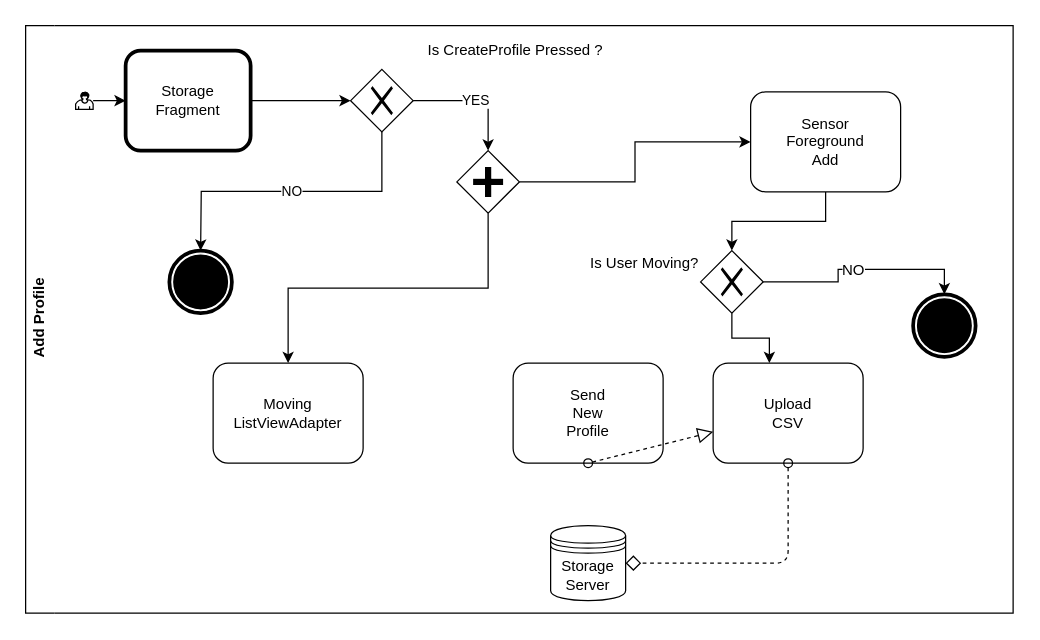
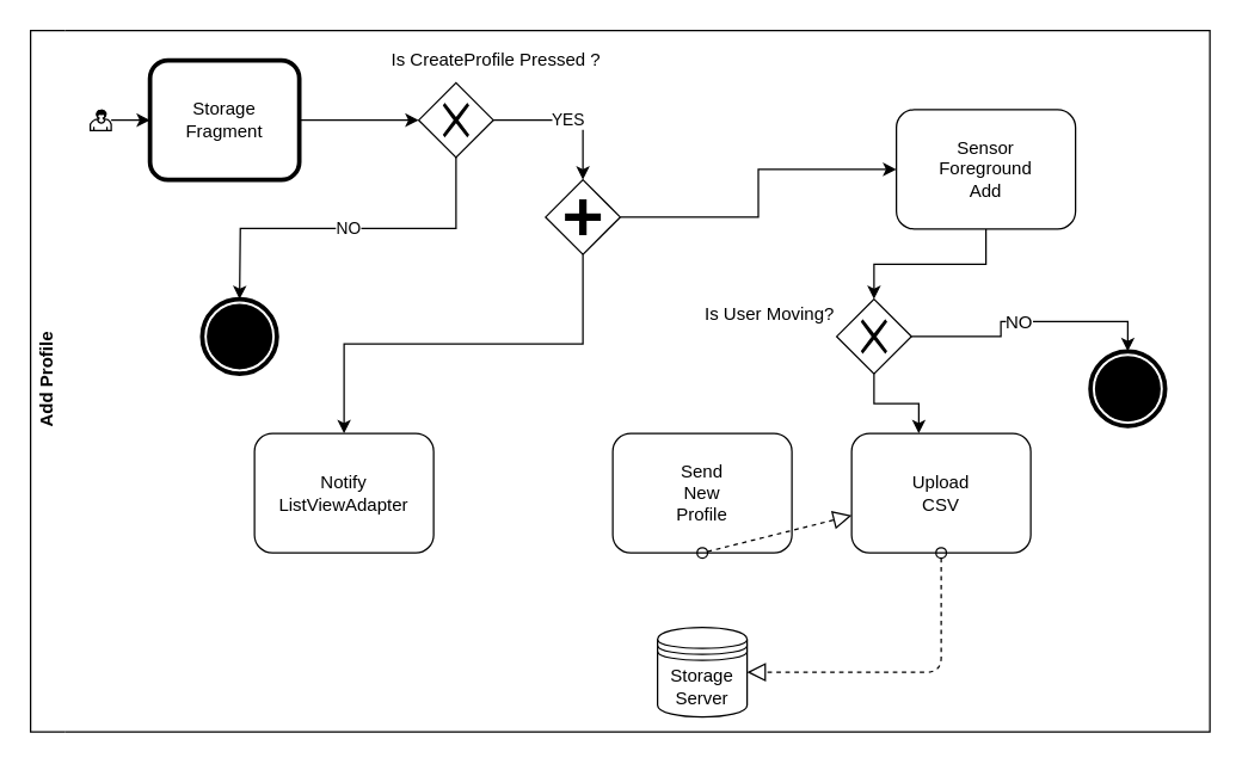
- <mxCell id="12" value="Is CreateProfile Pressed ?" style="text;html=1;resizable=0;points=[];autosize=1;align=left;verticalAlign=top;spacingTop=-4;" vertex="1" parent="2"><mxGeometry x="320" y="10" width="160" height="20" as="geometry" /></mxCell>
+ <mxCell id="12" value="Is CreateProfile Pressed ?" style="text;html=1;resizable=0;points=[];autosize=1;align=left;verticalAlign=top;spacingTop=-4;" vertex="1" parent="2"><mxGeometry x="240" y="10" width="160" height="20" as="geometry" /></mxCell>
- <mxCell id="13" value="Moving&lt;br&gt;ListViewAdapter" style="shape=ext;rounded=1;html=1;whiteSpace=wrap;" vertex="1" parent="2"><mxGeometry x="150" y="270" width="120" height="80" as="geometry" /></mxCell>
+ <mxCell id="13" value="Notify&lt;br&gt;ListViewAdapter" style="shape=ext;rounded=1;html=1;whiteSpace=wrap;" vertex="1" parent="2"><mxGeometry x="150" y="270" width="120" height="80" as="geometry" /></mxCell>
- <mxCell id="28" value="" style="startArrow=oval;startFill=0;startSize=7;endArrow=diamond;endFill=0;endSize=10;dashed=1;html=1;exitX=0.5;exitY=1;exitDx=0;exitDy=0;" edge="1" parent="2" source="27" target="15"><mxGeometry width="100" relative="1" as="geometry"><mxPoint x="620" y="380" as="sourcePoint" /><mxPoint x="610" y="440" as="targetPoint" /><Array as="points"><mxPoint x="610" y="430" /></Array></mxGeometry></mxCell>
+ <mxCell id="28" value="" style="startArrow=oval;startFill=0;startSize=7;endArrow=block;endFill=0;endSize=10;dashed=1;html=1;exitX=0.5;exitY=1;exitDx=0;exitDy=0;" edge="1" parent="2" source="27" target="15"><mxGeometry width="100" relative="1" as="geometry"><mxPoint x="620" y="380" as="sourcePoint" /><mxPoint x="610" y="440" as="targetPoint" /><Array as="points"><mxPoint x="610" y="430" /></Array></mxGeometry></mxCell>
